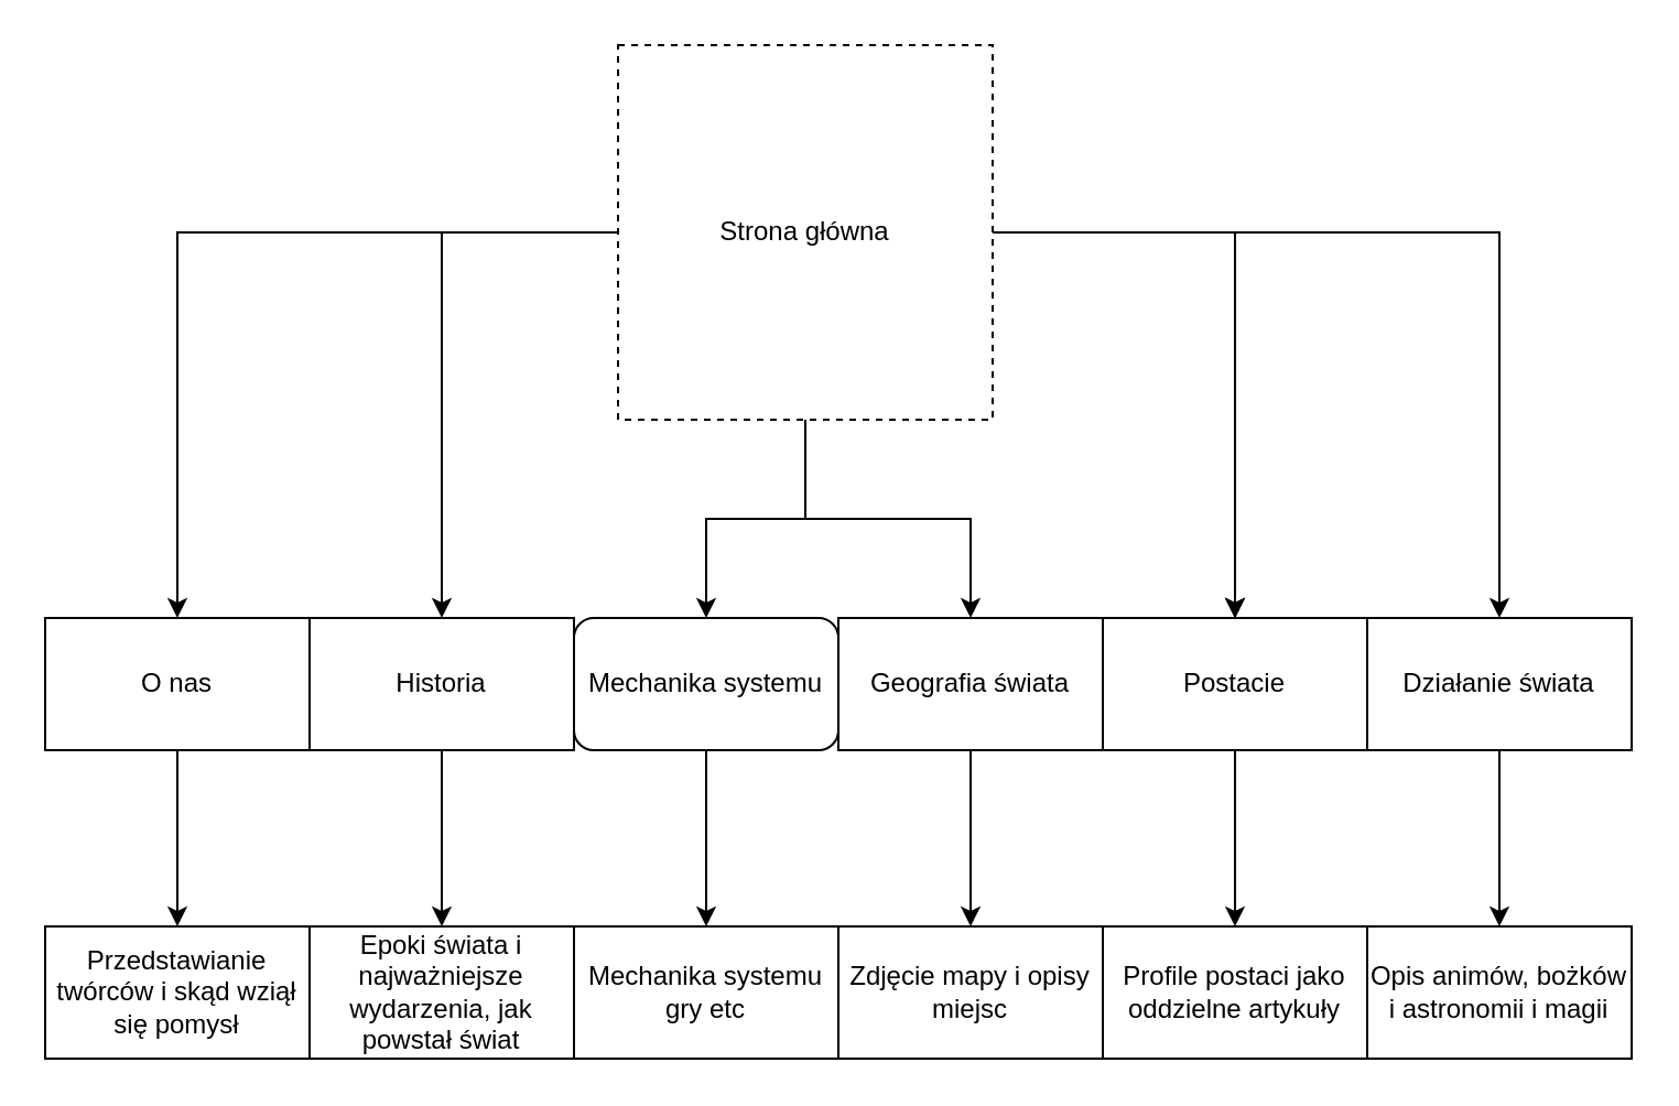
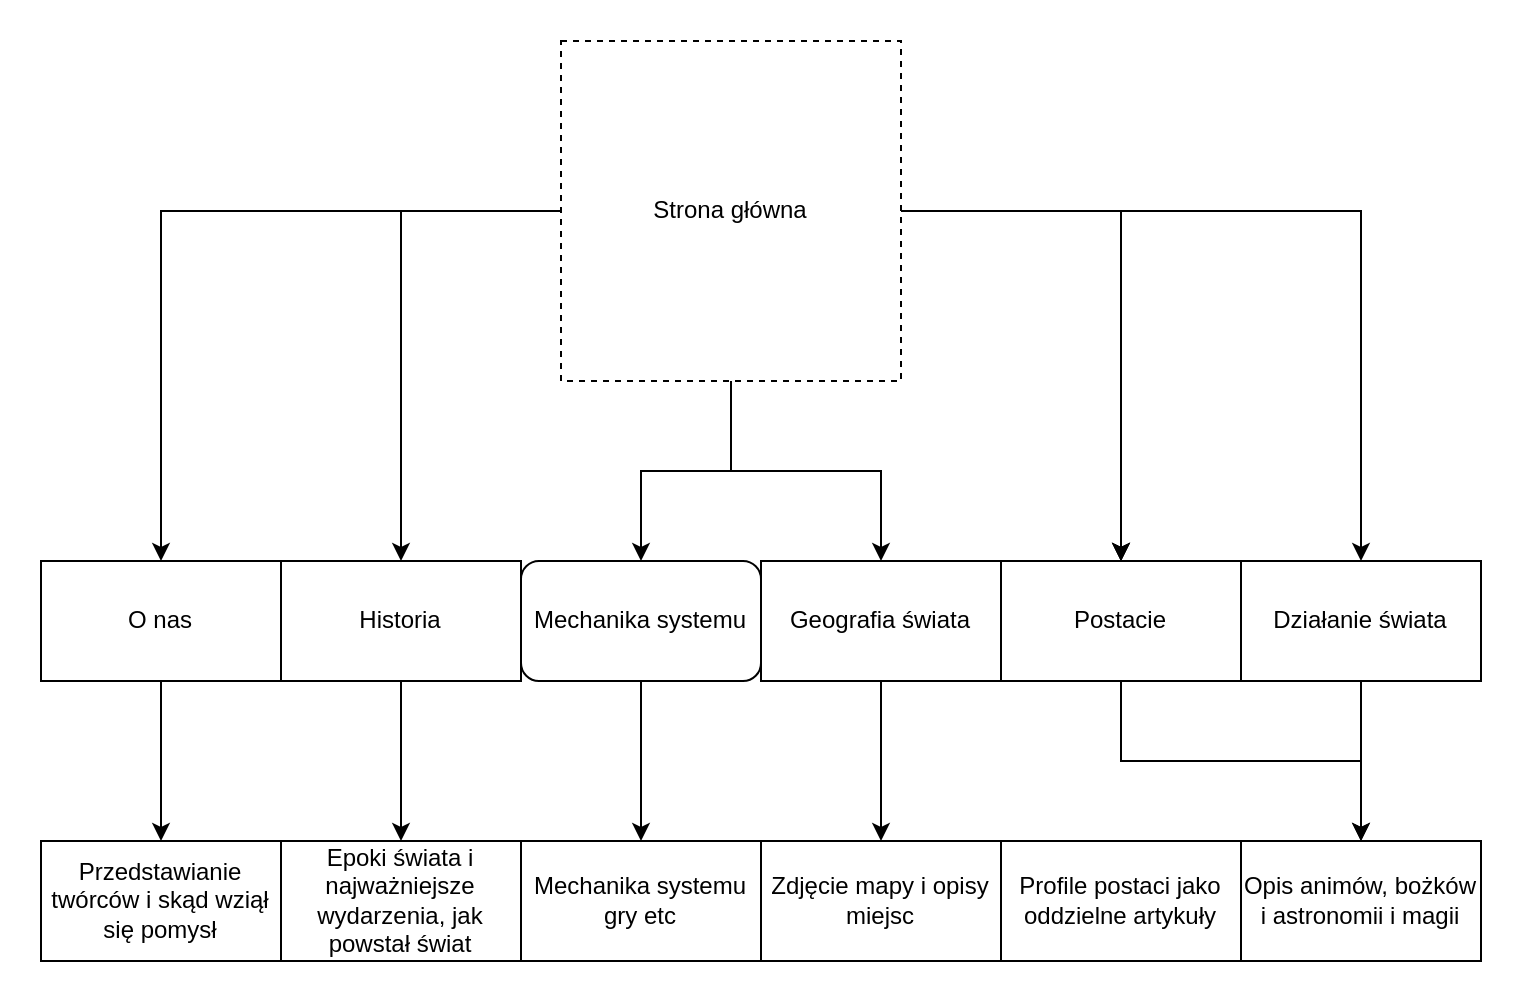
- <mxCell id="13" value="" style="edgeStyle=orthogonalEdgeStyle;rounded=0;orthogonalLoop=1;jettySize=auto;html=1;" edge="1" parent="1" source="14" target="27"><mxGeometry relative="1" as="geometry" /></mxCell>
+ <mxCell id="13" value="" style="edgeStyle=orthogonalEdgeStyle;rounded=0;orthogonalLoop=1;jettySize=auto;html=1;" edge="1" parent="1" source="14" target="28"><mxGeometry relative="1" as="geometry" /></mxCell>
